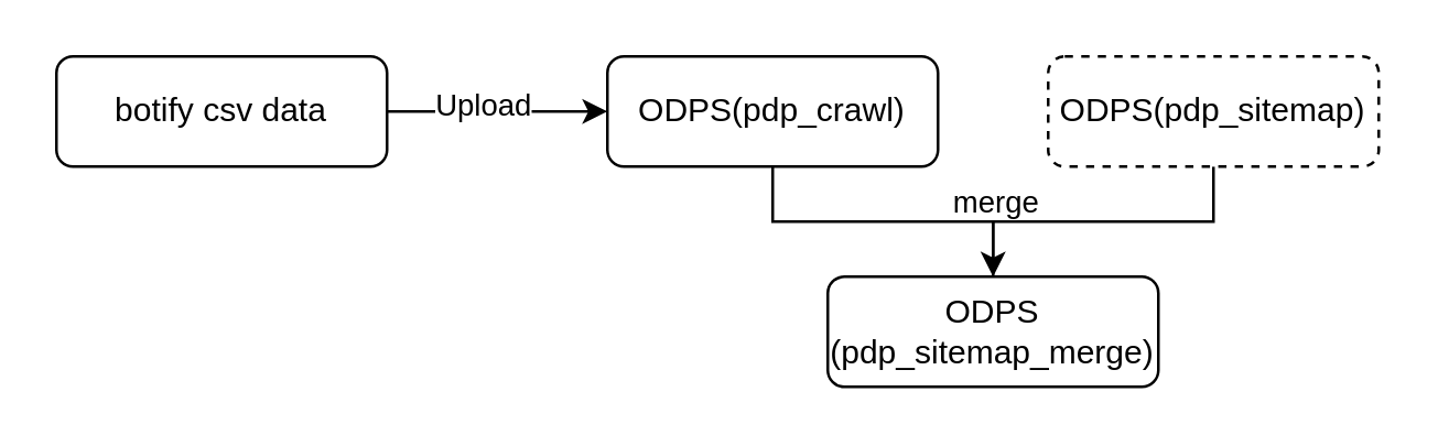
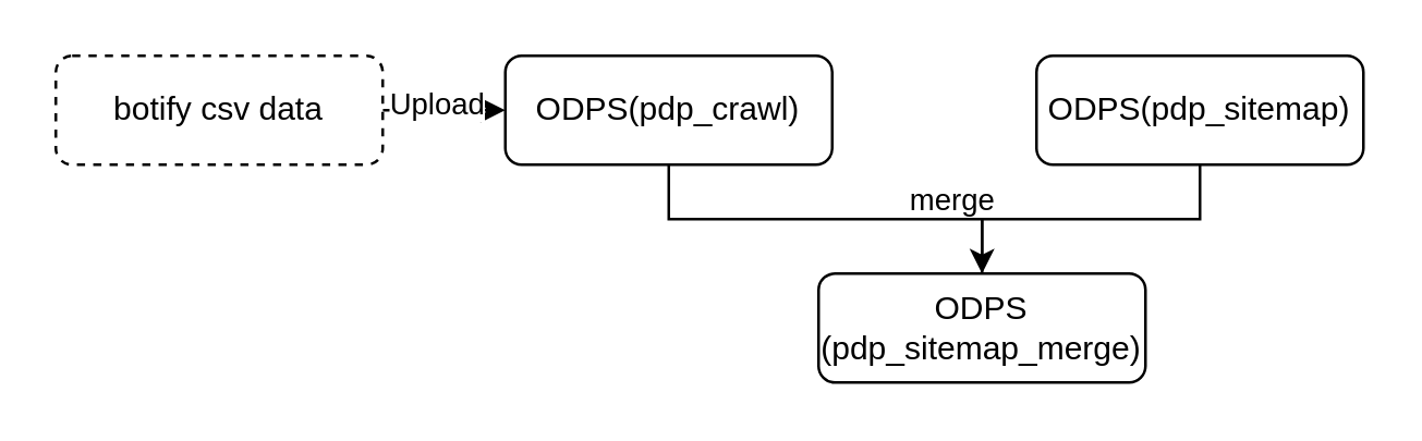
- <mxCell id="4" value="botify csv data" style="rounded=1;whiteSpace=wrap;html=1;" vertex="1" parent="1"><mxGeometry x="20" y="20" width="120" height="40" as="geometry" /></mxCell>
+ <mxCell id="4" value="botify csv data" style="rounded=1;whiteSpace=wrap;html=1;dashed=1;" vertex="1" parent="1"><mxGeometry x="20" y="20" width="120" height="40" as="geometry" /></mxCell>
- <mxCell id="7" value="ODPS(pdp_crawl)" style="rounded=1;whiteSpace=wrap;html=1;" vertex="1" parent="1"><mxGeometry x="220" y="20" width="120" height="40" as="geometry" /></mxCell>
+ <mxCell id="7" value="ODPS(pdp_crawl)" style="rounded=1;whiteSpace=wrap;html=1;" vertex="1" parent="1"><mxGeometry x="185" y="20" width="120" height="40" as="geometry" /></mxCell>
- <mxCell id="9" value="ODPS(pdp_sitemap)" style="rounded=1;whiteSpace=wrap;html=1;dashed=1;" vertex="1" parent="1"><mxGeometry x="380" y="20" width="120" height="40" as="geometry" /></mxCell>
+ <mxCell id="9" value="ODPS(pdp_sitemap)" style="rounded=1;whiteSpace=wrap;html=1;" vertex="1" parent="1"><mxGeometry x="380" y="20" width="120" height="40" as="geometry" /></mxCell>
